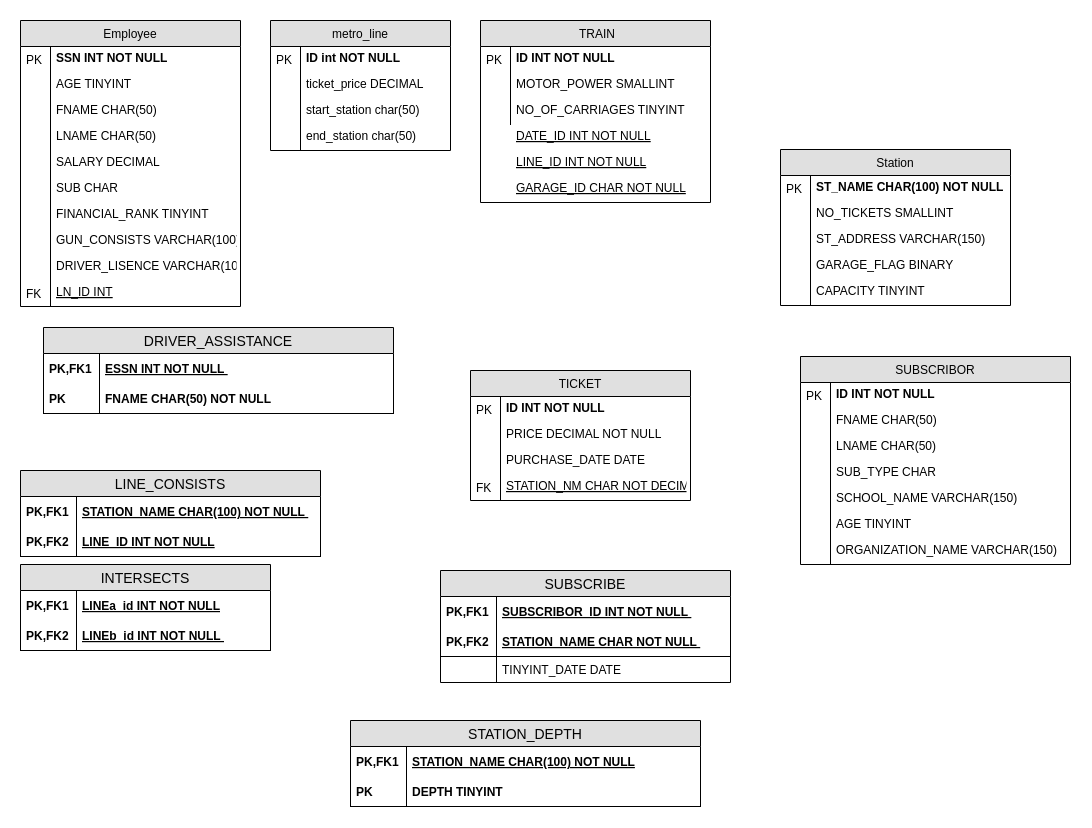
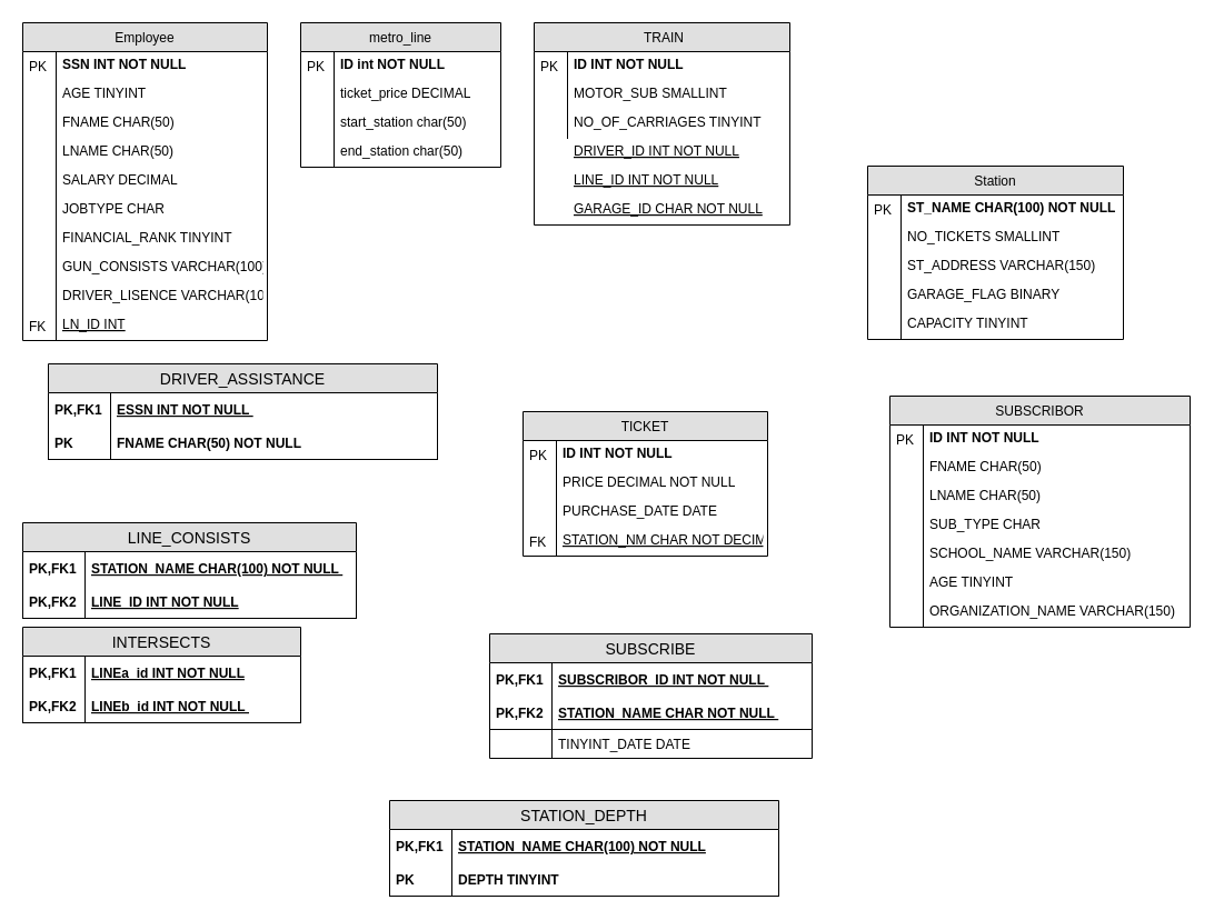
- <mxCell id="35" value="MOTOR_POWER SMALLINT" style="shape=partialRectangle;top=0;left=0;right=0;bottom=0;align=left;verticalAlign=top;spacingTop=-2;fillColor=none;spacingLeft=34;spacingRight=4;overflow=hidden;rotatable=0;points=[[0,0.5],[1,0.5]];portConstraint=eastwest;dropTarget=0;" vertex="1" parent="32"><mxGeometry y="52" width="230" height="26" as="geometry" /></mxCell>
+ <mxCell id="35" value="MOTOR_SUB SMALLINT" style="shape=partialRectangle;top=0;left=0;right=0;bottom=0;align=left;verticalAlign=top;spacingTop=-2;fillColor=none;spacingLeft=34;spacingRight=4;overflow=hidden;rotatable=0;points=[[0,0.5],[1,0.5]];portConstraint=eastwest;dropTarget=0;" vertex="1" parent="32"><mxGeometry y="52" width="230" height="26" as="geometry" /></mxCell>
- <mxCell id="39" value="DATE_ID INT NOT NULL" style="shape=partialRectangle;top=0;left=0;right=0;bottom=0;align=left;verticalAlign=top;spacingTop=-2;fillColor=none;spacingLeft=34;spacingRight=4;overflow=hidden;rotatable=0;points=[[0,0.5],[1,0.5]];portConstraint=eastwest;dropTarget=0;fontStyle=4" vertex="1" parent="32"><mxGeometry y="104" width="230" height="26" as="geometry" /></mxCell>
+ <mxCell id="39" value="DRIVER_ID INT NOT NULL" style="shape=partialRectangle;top=0;left=0;right=0;bottom=0;align=left;verticalAlign=top;spacingTop=-2;fillColor=none;spacingLeft=34;spacingRight=4;overflow=hidden;rotatable=0;points=[[0,0.5],[1,0.5]];portConstraint=eastwest;dropTarget=0;fontStyle=4" vertex="1" parent="32"><mxGeometry y="104" width="230" height="26" as="geometry" /></mxCell>
- <mxCell id="13" value="SUB CHAR" style="shape=partialRectangle;top=0;left=0;right=0;bottom=0;align=left;verticalAlign=top;spacingTop=-2;fillColor=none;spacingLeft=34;spacingRight=4;overflow=hidden;rotatable=0;points=[[0,0.5],[1,0.5]];portConstraint=eastwest;dropTarget=0;" vertex="1" parent="2"><mxGeometry y="156" width="220" height="26" as="geometry" /></mxCell>
+ <mxCell id="13" value="JOBTYPE CHAR" style="shape=partialRectangle;top=0;left=0;right=0;bottom=0;align=left;verticalAlign=top;spacingTop=-2;fillColor=none;spacingLeft=34;spacingRight=4;overflow=hidden;rotatable=0;points=[[0,0.5],[1,0.5]];portConstraint=eastwest;dropTarget=0;" vertex="1" parent="2"><mxGeometry y="156" width="220" height="26" as="geometry" /></mxCell>
